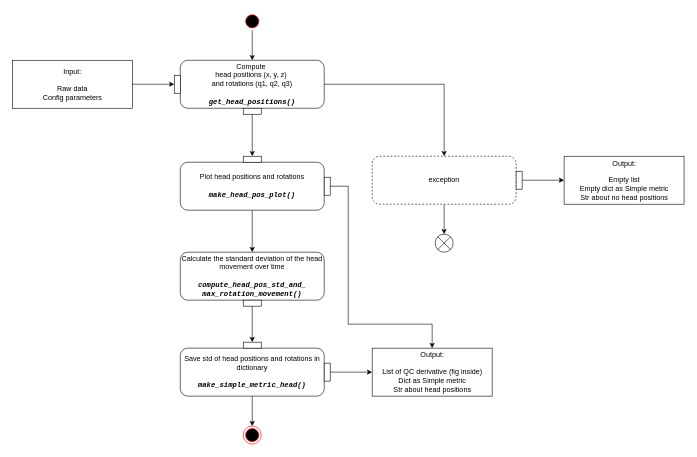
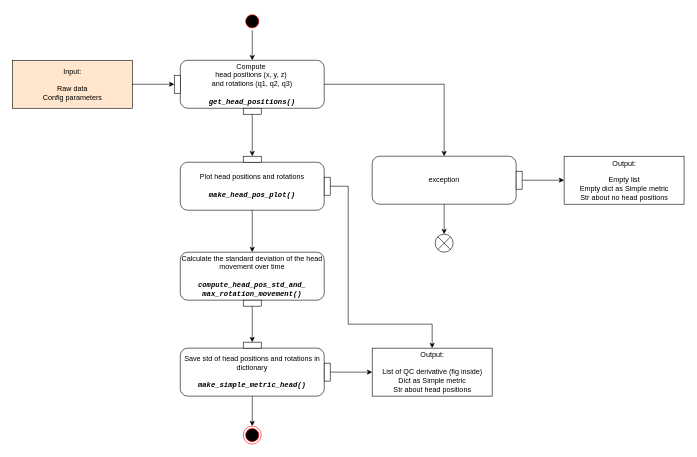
- <mxCell id="5" value="Input:&lt;br&gt;&lt;br&gt;Raw data&lt;br&gt;Config parameters" style="html=1;" parent="1" vertex="1"><mxGeometry x="20" y="100" width="200" height="80" as="geometry" /></mxCell>
+ <mxCell id="5" value="Input:&lt;br&gt;&lt;br&gt;Raw data&lt;br&gt;Config parameters" style="html=1;fillColor=#ffe6cc;" parent="1" vertex="1"><mxGeometry x="20" y="100" width="200" height="80" as="geometry" /></mxCell>
- <mxCell id="21" value="exception" style="html=1;align=center;verticalAlign=middle;rounded=1;absoluteArcSize=1;arcSize=25;dashed=1;fontFamily=Helvetica;fontSize=12;whiteSpace=wrap;container=0;noLabel=0;imageAlign=center;" parent="20" vertex="1"><mxGeometry width="240" height="80" as="geometry" /></mxCell>
+ <mxCell id="21" value="exception" style="html=1;align=center;verticalAlign=middle;rounded=1;absoluteArcSize=1;arcSize=25;dashed=0;fontFamily=Helvetica;fontSize=12;whiteSpace=wrap;container=0;noLabel=0;imageAlign=center;" parent="20" vertex="1"><mxGeometry width="240" height="80" as="geometry" /></mxCell>
